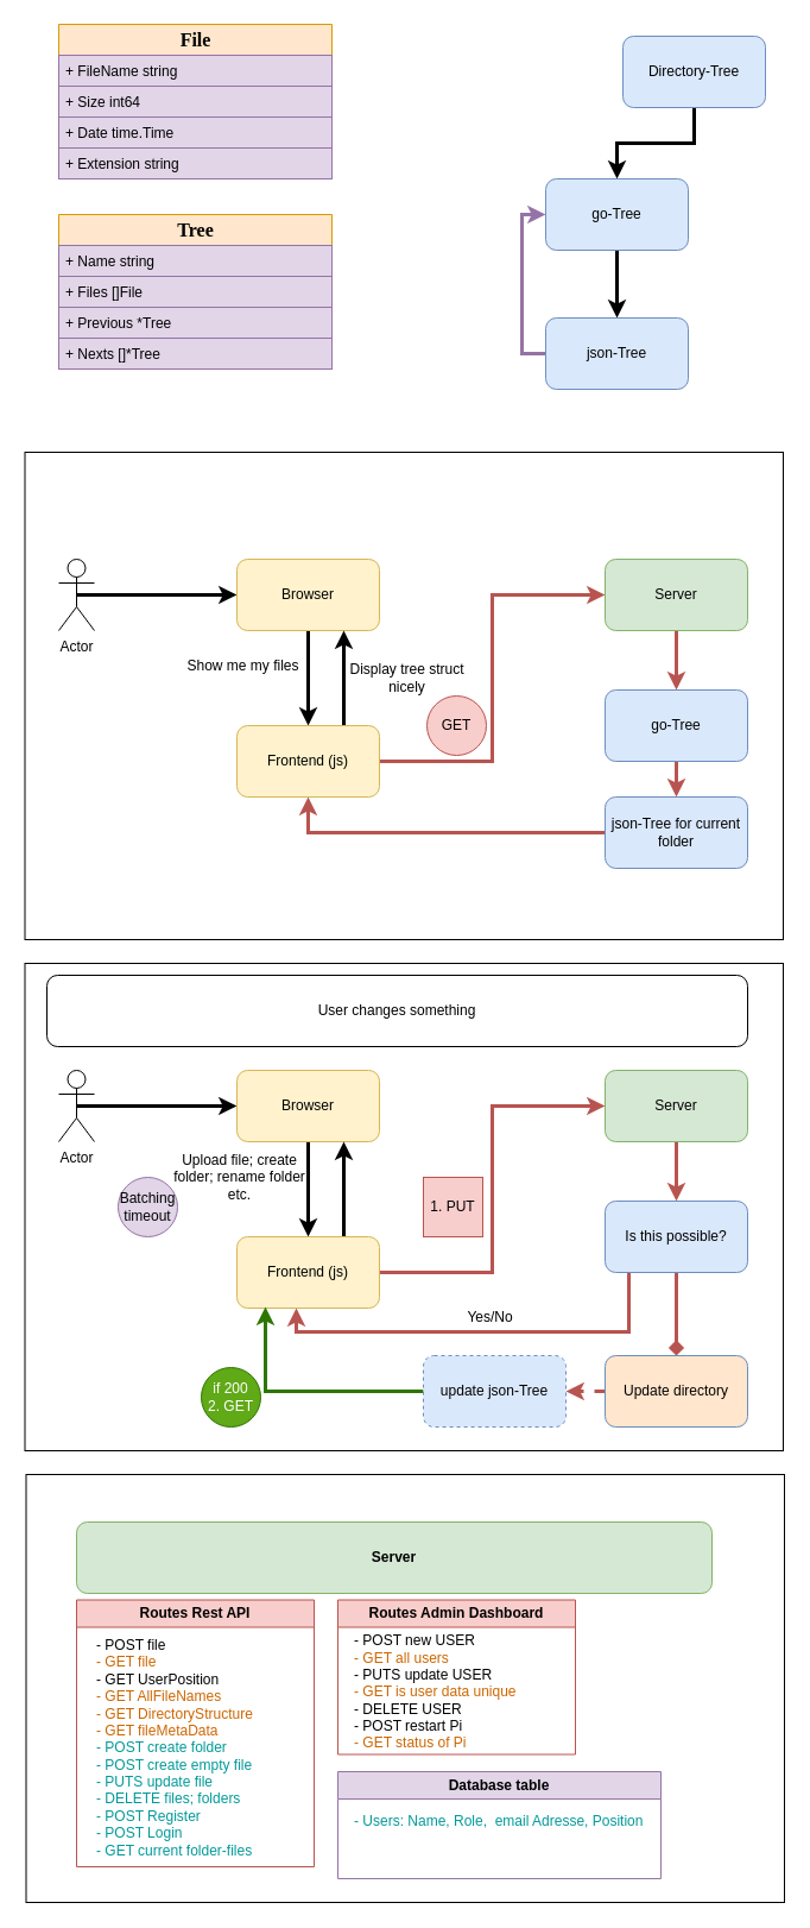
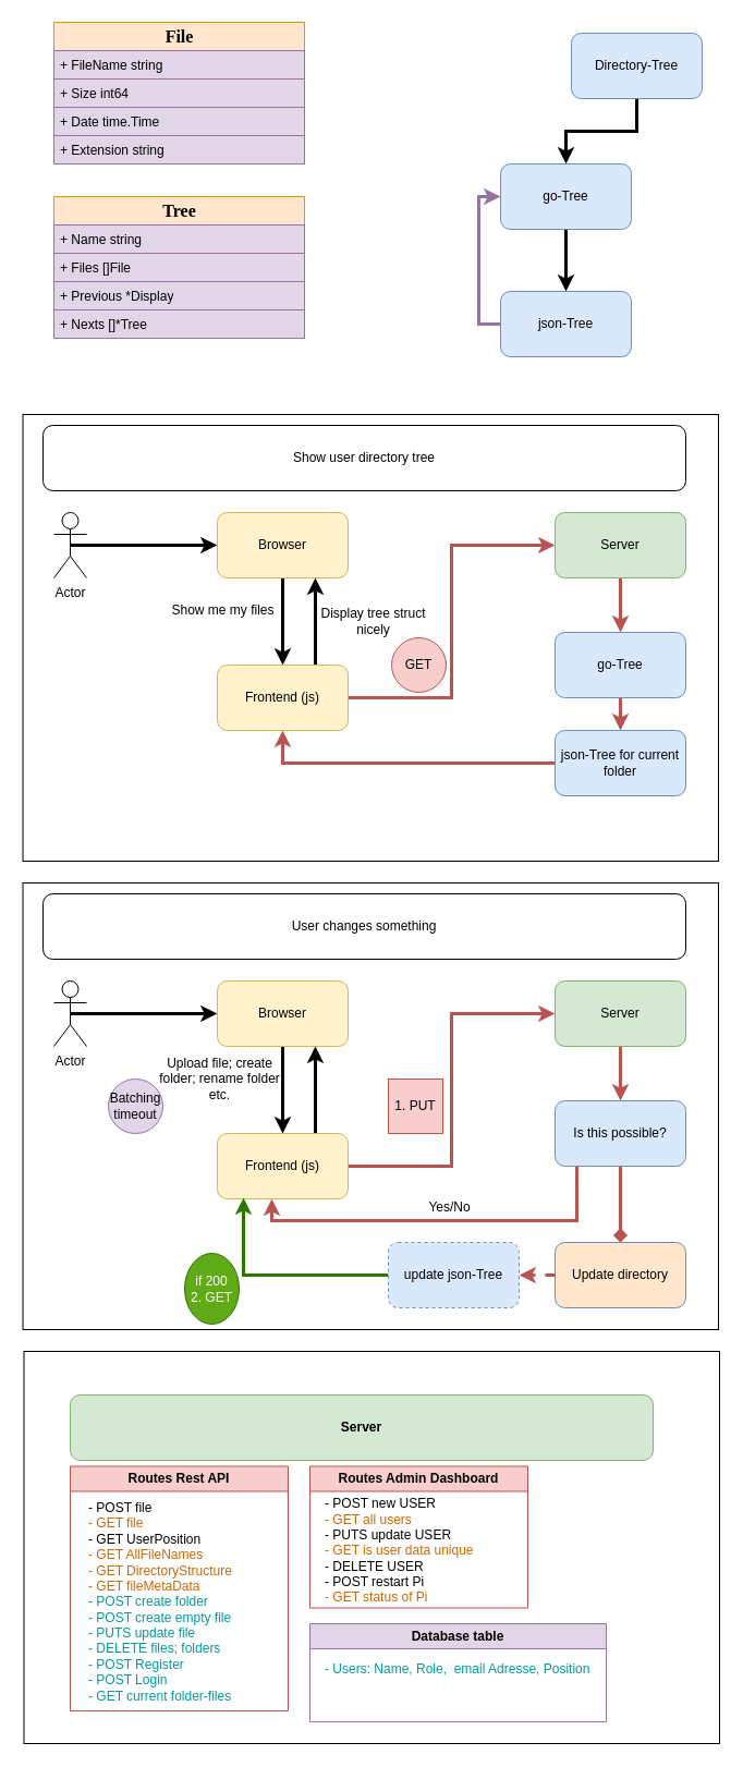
- <mxCell id="12" value="+ Previous *Tree" style="text;html=1;strokeColor=#9673a6;fillColor=#e1d5e7;align=left;verticalAlign=top;spacingLeft=4;spacingRight=4;whiteSpace=wrap;overflow=hidden;rotatable=0;points=[[0,0.5],[1,0.5]];portConstraint=eastwest;" parent="9" vertex="1"><mxGeometry y="78" width="230" height="26" as="geometry" /></mxCell>
+ <mxCell id="12" value="+ Previous *Display" style="text;html=1;strokeColor=#9673a6;fillColor=#e1d5e7;align=left;verticalAlign=top;spacingLeft=4;spacingRight=4;whiteSpace=wrap;overflow=hidden;rotatable=0;points=[[0,0.5],[1,0.5]];portConstraint=eastwest;" parent="9" vertex="1"><mxGeometry y="78" width="230" height="26" as="geometry" /></mxCell>
+ <mxCell id="34" value="Show user directory tree" style="rounded=1;whiteSpace=wrap;html=1;" parent="1" vertex="1"><mxGeometry x="39" y="390" width="590" height="60" as="geometry" /></mxCell>
- <mxCell id="57" value="if 200 &lt;br&gt;2. GET" style="ellipse;whiteSpace=wrap;html=1;aspect=fixed;fillColor=#60a917;strokeColor=#2D7600;fontColor=#ffffff;" parent="1" vertex="1"><mxGeometry x="169" y="1150" width="50" height="50" as="geometry" /></mxCell>
+ <mxCell id="57" value="if 200 &lt;br&gt;2. GET" style="ellipse;whiteSpace=wrap;html=1;aspect=fixed;fillColor=#60a917;strokeColor=#2D7600;fontColor=#ffffff;" parent="1" vertex="1"><mxGeometry x="169" y="1150" width="50" height="65" as="geometry" /></mxCell>
